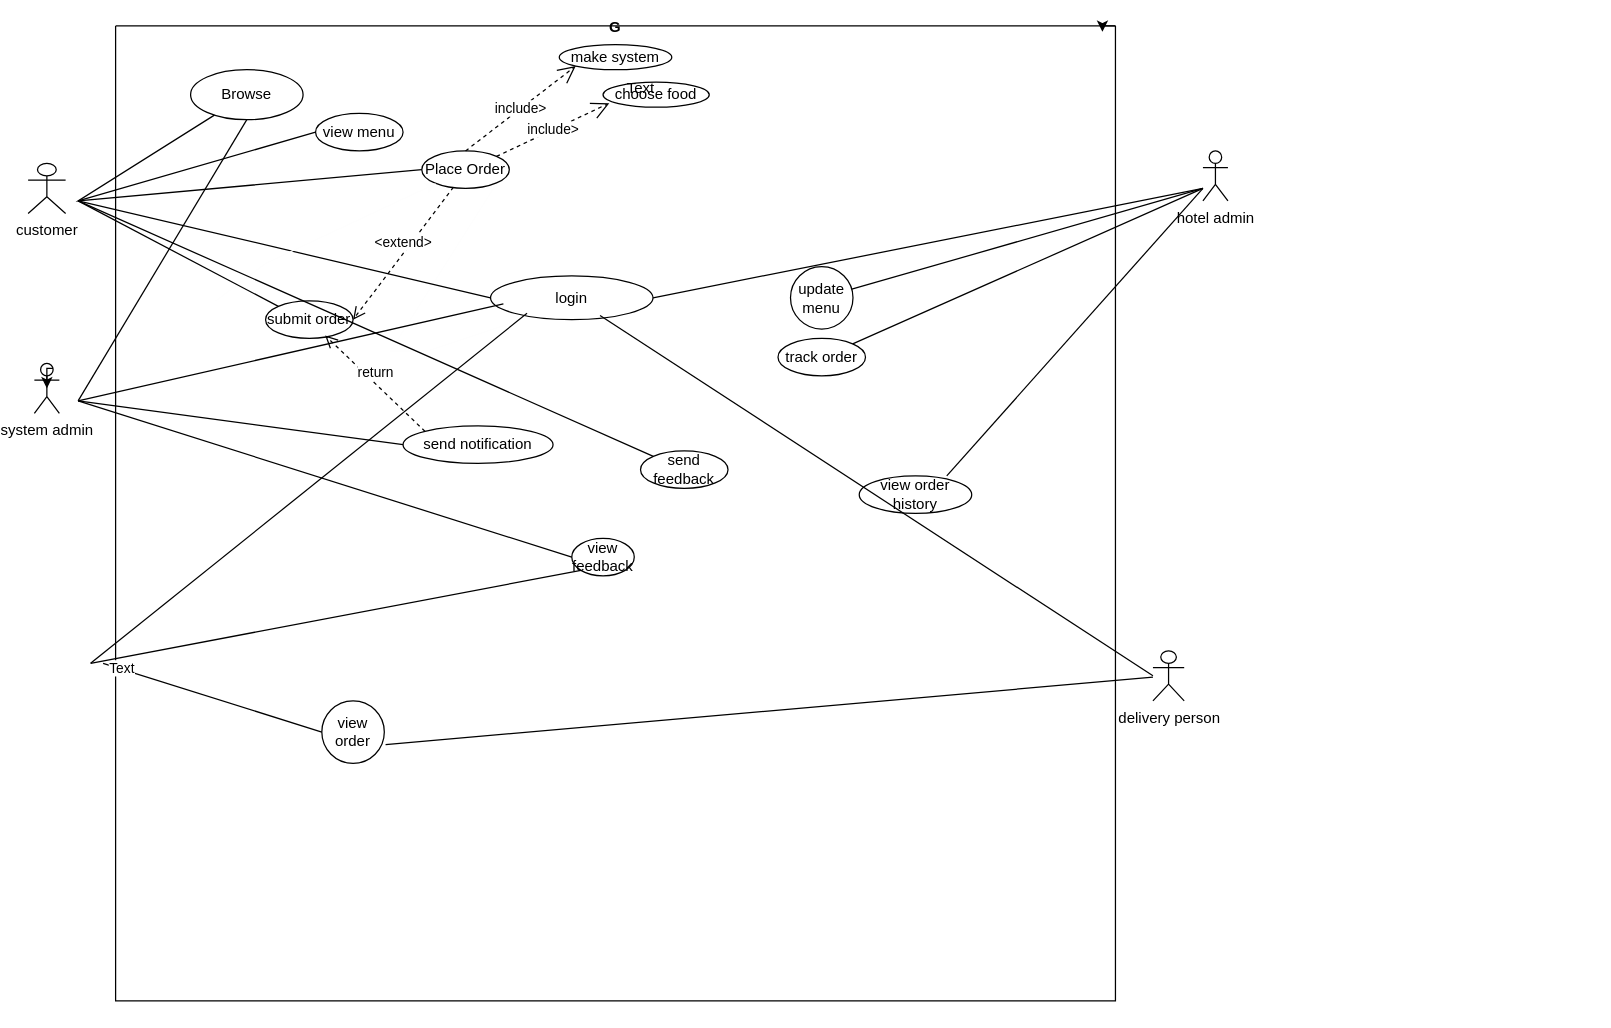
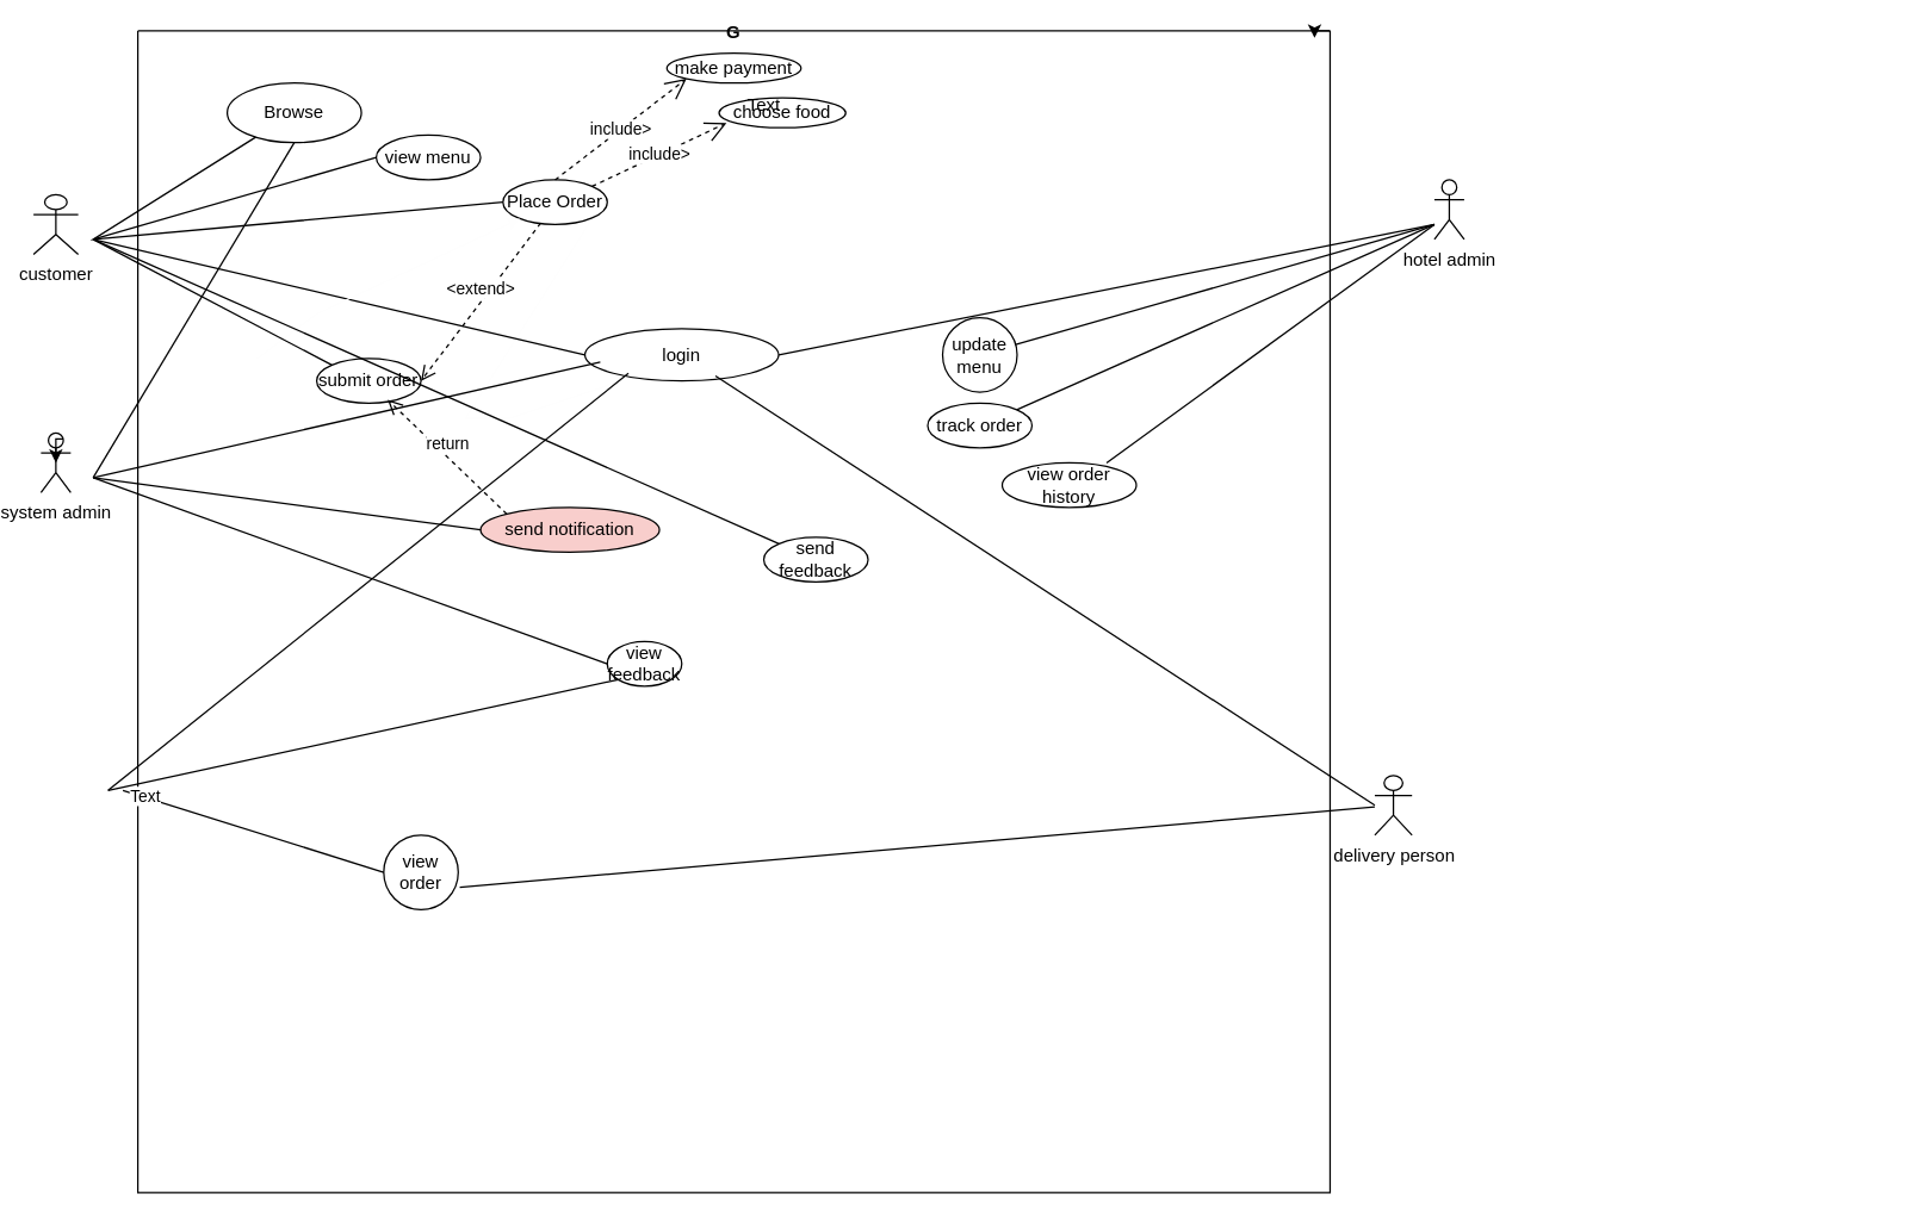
- <mxCell id="11" value="make system" style="ellipse;whiteSpace=wrap;html=1;" parent="3" vertex="1"><mxGeometry x="355" y="15" width="90" height="20" as="geometry" /></mxCell>
+ <mxCell id="11" value="make payment" style="ellipse;whiteSpace=wrap;html=1;" parent="3" vertex="1"><mxGeometry x="355" y="15" width="90" height="20" as="geometry" /></mxCell>
- <mxCell id="10" value="send notification" style="ellipse;whiteSpace=wrap;html=1;" parent="3" vertex="1"><mxGeometry x="230" y="320" width="120" height="30" as="geometry" /></mxCell>
+ <mxCell id="10" value="send notification" style="ellipse;whiteSpace=wrap;html=1;fillColor=#f8cecc;" parent="3" vertex="1"><mxGeometry x="230" y="320" width="120" height="30" as="geometry" /></mxCell>
- <mxCell id="18" value="view order history" style="ellipse;whiteSpace=wrap;html=1;" parent="3" vertex="1"><mxGeometry x="595" y="360" width="90" height="30" as="geometry" /></mxCell>
+ <mxCell id="18" value="view order history" style="ellipse;whiteSpace=wrap;html=1;" parent="3" vertex="1"><mxGeometry x="580" y="290" width="90" height="30" as="geometry" /></mxCell>
- <mxCell id="9" value="view feedback" style="ellipse;whiteSpace=wrap;html=1;" parent="3" vertex="1"><mxGeometry x="365" y="410" width="50" height="30" as="geometry" /></mxCell>
+ <mxCell id="9" value="view feedback" style="ellipse;whiteSpace=wrap;html=1;" parent="3" vertex="1"><mxGeometry x="315" y="410" width="50" height="30" as="geometry" /></mxCell>
